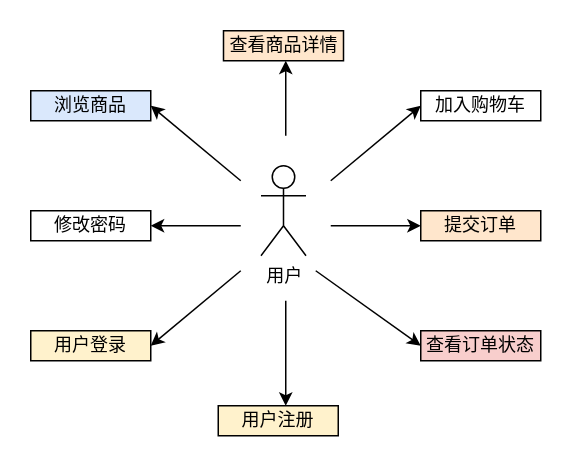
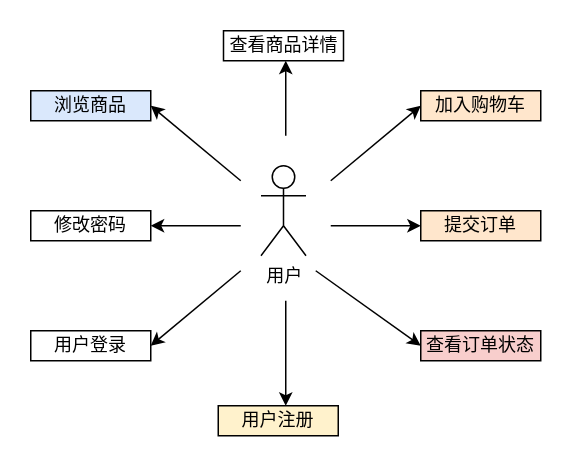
- <mxCell id="4" value="查看商品详情" style="rounded=0;whiteSpace=wrap;html=1;fillColor=#ffe6cc;" vertex="1" parent="1"><mxGeometry x="148.5" y="20" width="80" height="20" as="geometry" /></mxCell>
+ <mxCell id="4" value="查看商品详情" style="rounded=0;whiteSpace=wrap;html=1;" vertex="1" parent="1"><mxGeometry x="148.5" y="20" width="80" height="20" as="geometry" /></mxCell>
- <mxCell id="8" value="加入购物车" style="rounded=0;whiteSpace=wrap;html=1;" vertex="1" parent="1"><mxGeometry x="280" y="60" width="80" height="20" as="geometry" /></mxCell>
+ <mxCell id="8" value="加入购物车" style="rounded=0;whiteSpace=wrap;html=1;fillColor=#ffe6cc;" vertex="1" parent="1"><mxGeometry x="280" y="60" width="80" height="20" as="geometry" /></mxCell>
- <mxCell id="6" value="用户登录" style="rounded=0;whiteSpace=wrap;html=1;fillColor=#fff2cc;" vertex="1" parent="1"><mxGeometry x="20" y="220" width="80" height="20" as="geometry" /></mxCell>
+ <mxCell id="6" value="用户登录" style="rounded=0;whiteSpace=wrap;html=1;" vertex="1" parent="1"><mxGeometry x="20" y="220" width="80" height="20" as="geometry" /></mxCell>
